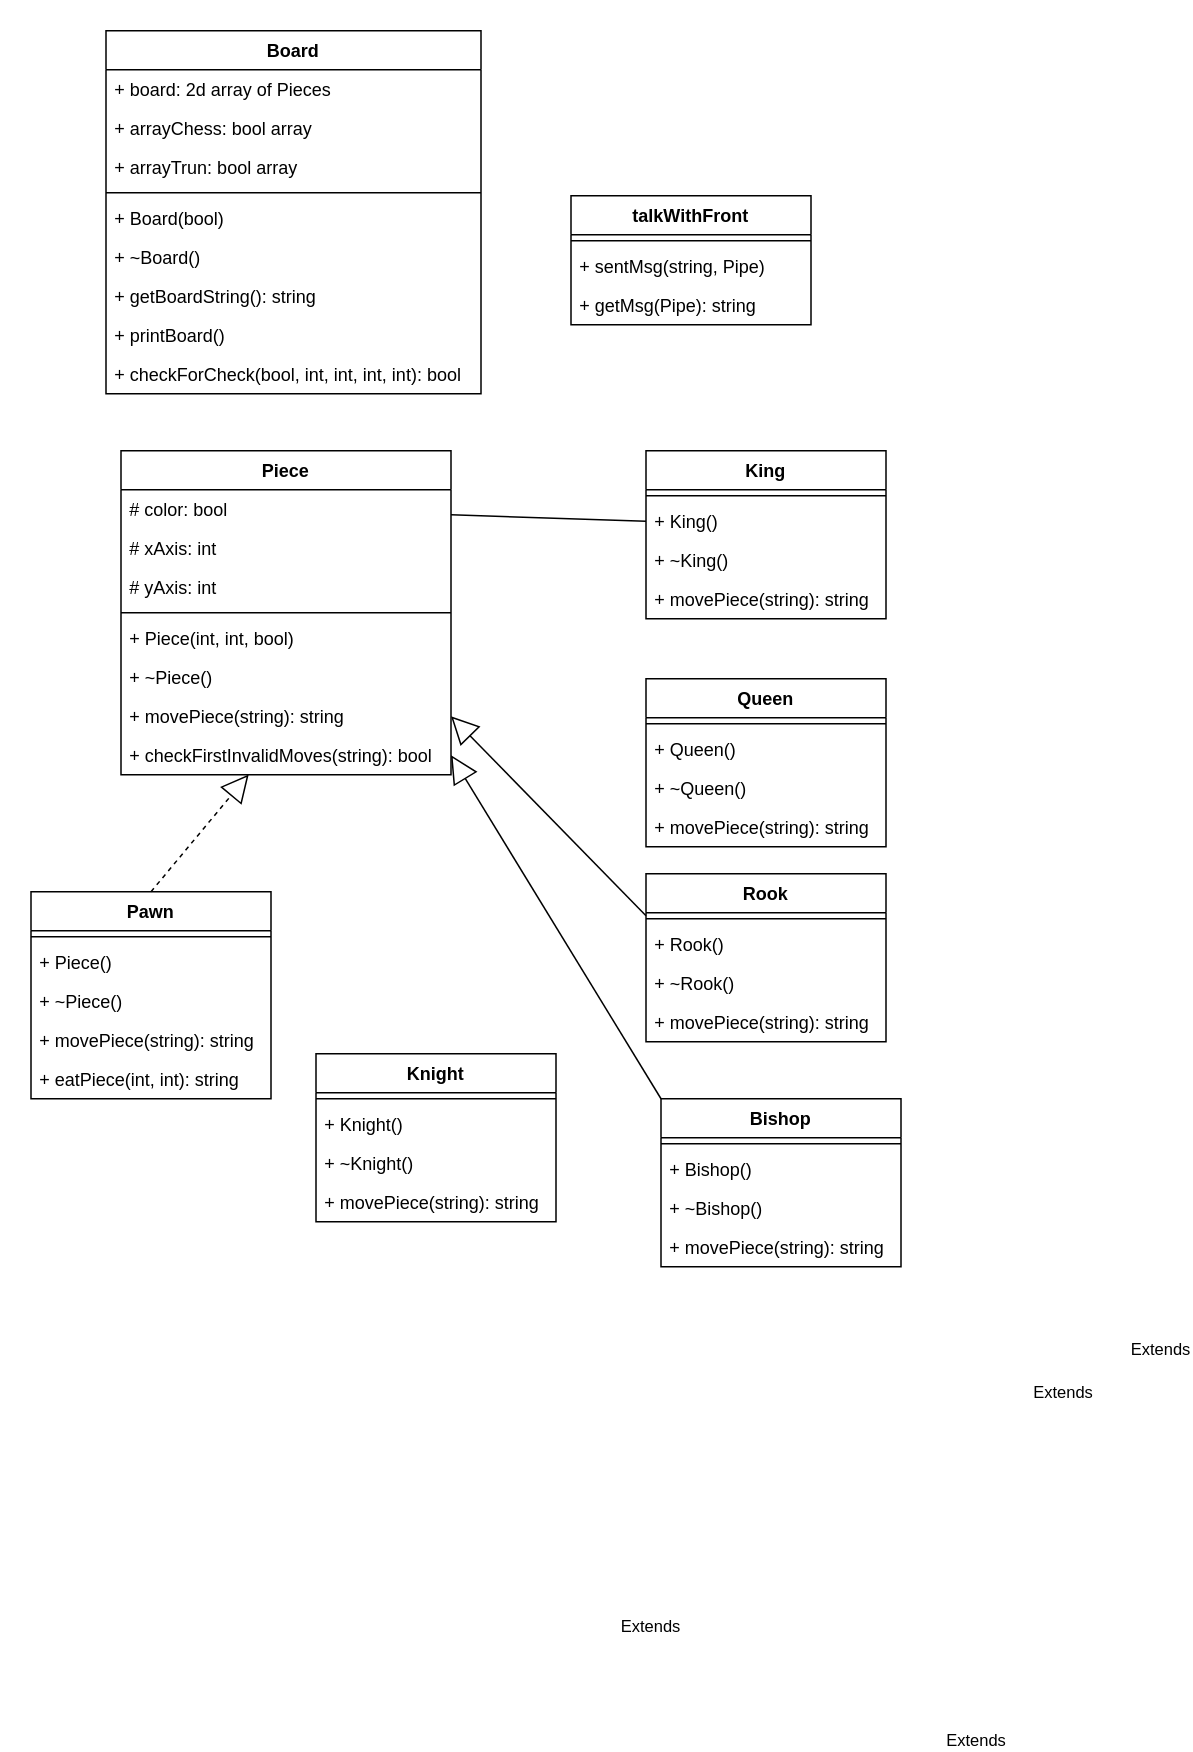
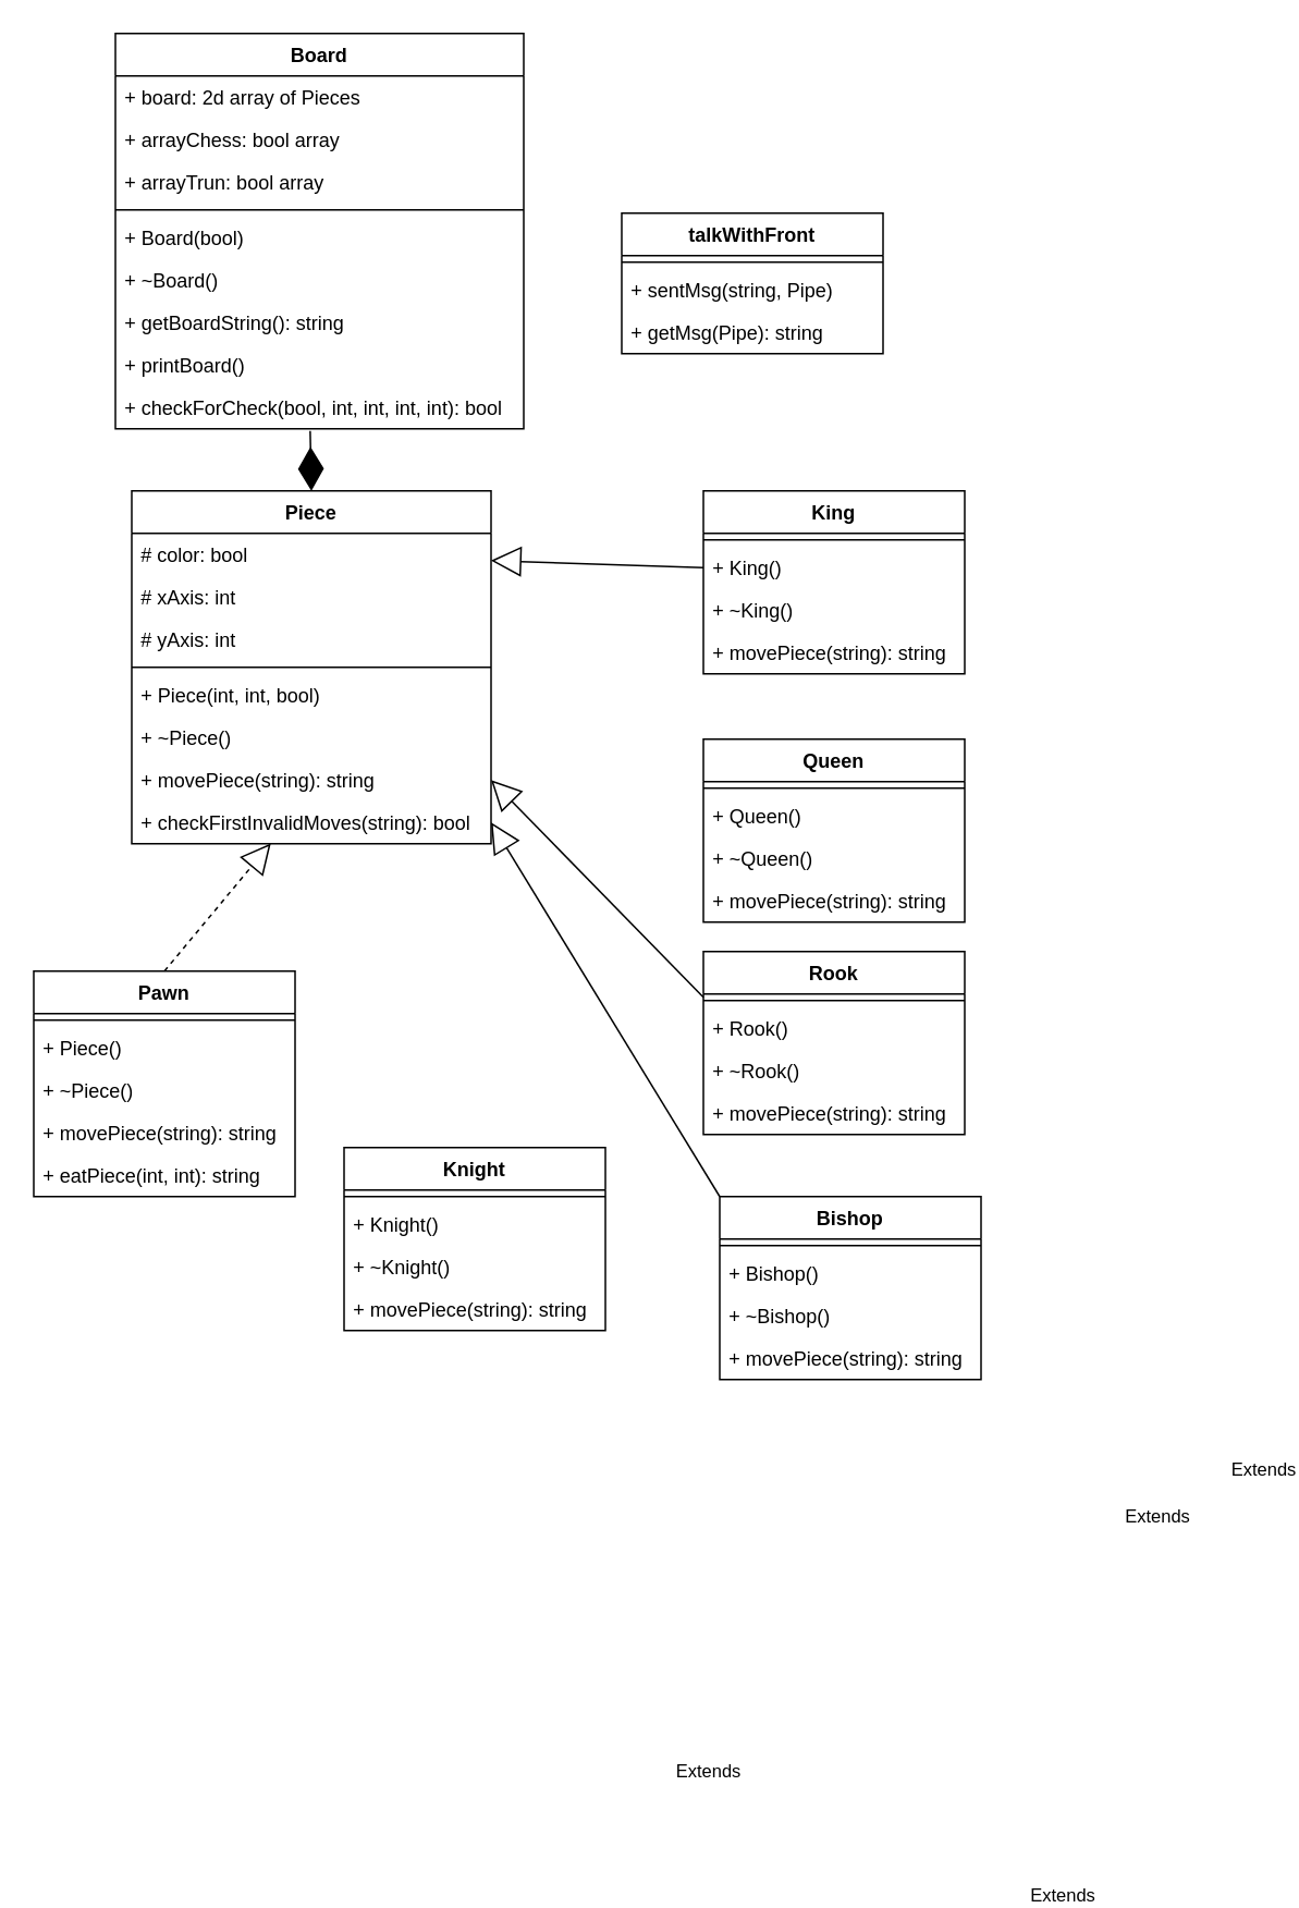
+ <mxCell id="21" value="" style="endArrow=diamondThin;endFill=1;endSize=24;html=1;rounded=0;entryX=0.5;entryY=0;entryDx=0;entryDy=0;exitX=0.477;exitY=1.054;exitDx=0;exitDy=0;exitPerimeter=0;" parent="1" source="11" target="12" edge="1"><mxGeometry width="160" relative="1" as="geometry"><mxPoint x="330" y="230" as="sourcePoint" /><mxPoint x="490" y="230" as="targetPoint" /></mxGeometry></mxCell>
- <mxCell id="56" value="Extends" style="endArrow=none;endSize=16;endFill=0;html=1;rounded=0;exitX=0;exitY=0.5;exitDx=0;exitDy=0;" parent="1" source="50" target="13" edge="1"><mxGeometry x="-1" y="842" width="160" relative="1" as="geometry"><mxPoint x="300" y="570" as="sourcePoint" /><mxPoint x="460" y="570" as="targetPoint" /><mxPoint x="248" y="-29" as="offset" /></mxGeometry></mxCell>
+ <mxCell id="56" value="Extends" style="endArrow=block;endSize=16;endFill=0;html=1;rounded=0;exitX=0;exitY=0.5;exitDx=0;exitDy=0;" parent="1" source="50" target="13" edge="1"><mxGeometry x="-1" y="842" width="160" relative="1" as="geometry"><mxPoint x="300" y="570" as="sourcePoint" /><mxPoint x="460" y="570" as="targetPoint" /><mxPoint x="248" y="-29" as="offset" /></mxGeometry></mxCell>
